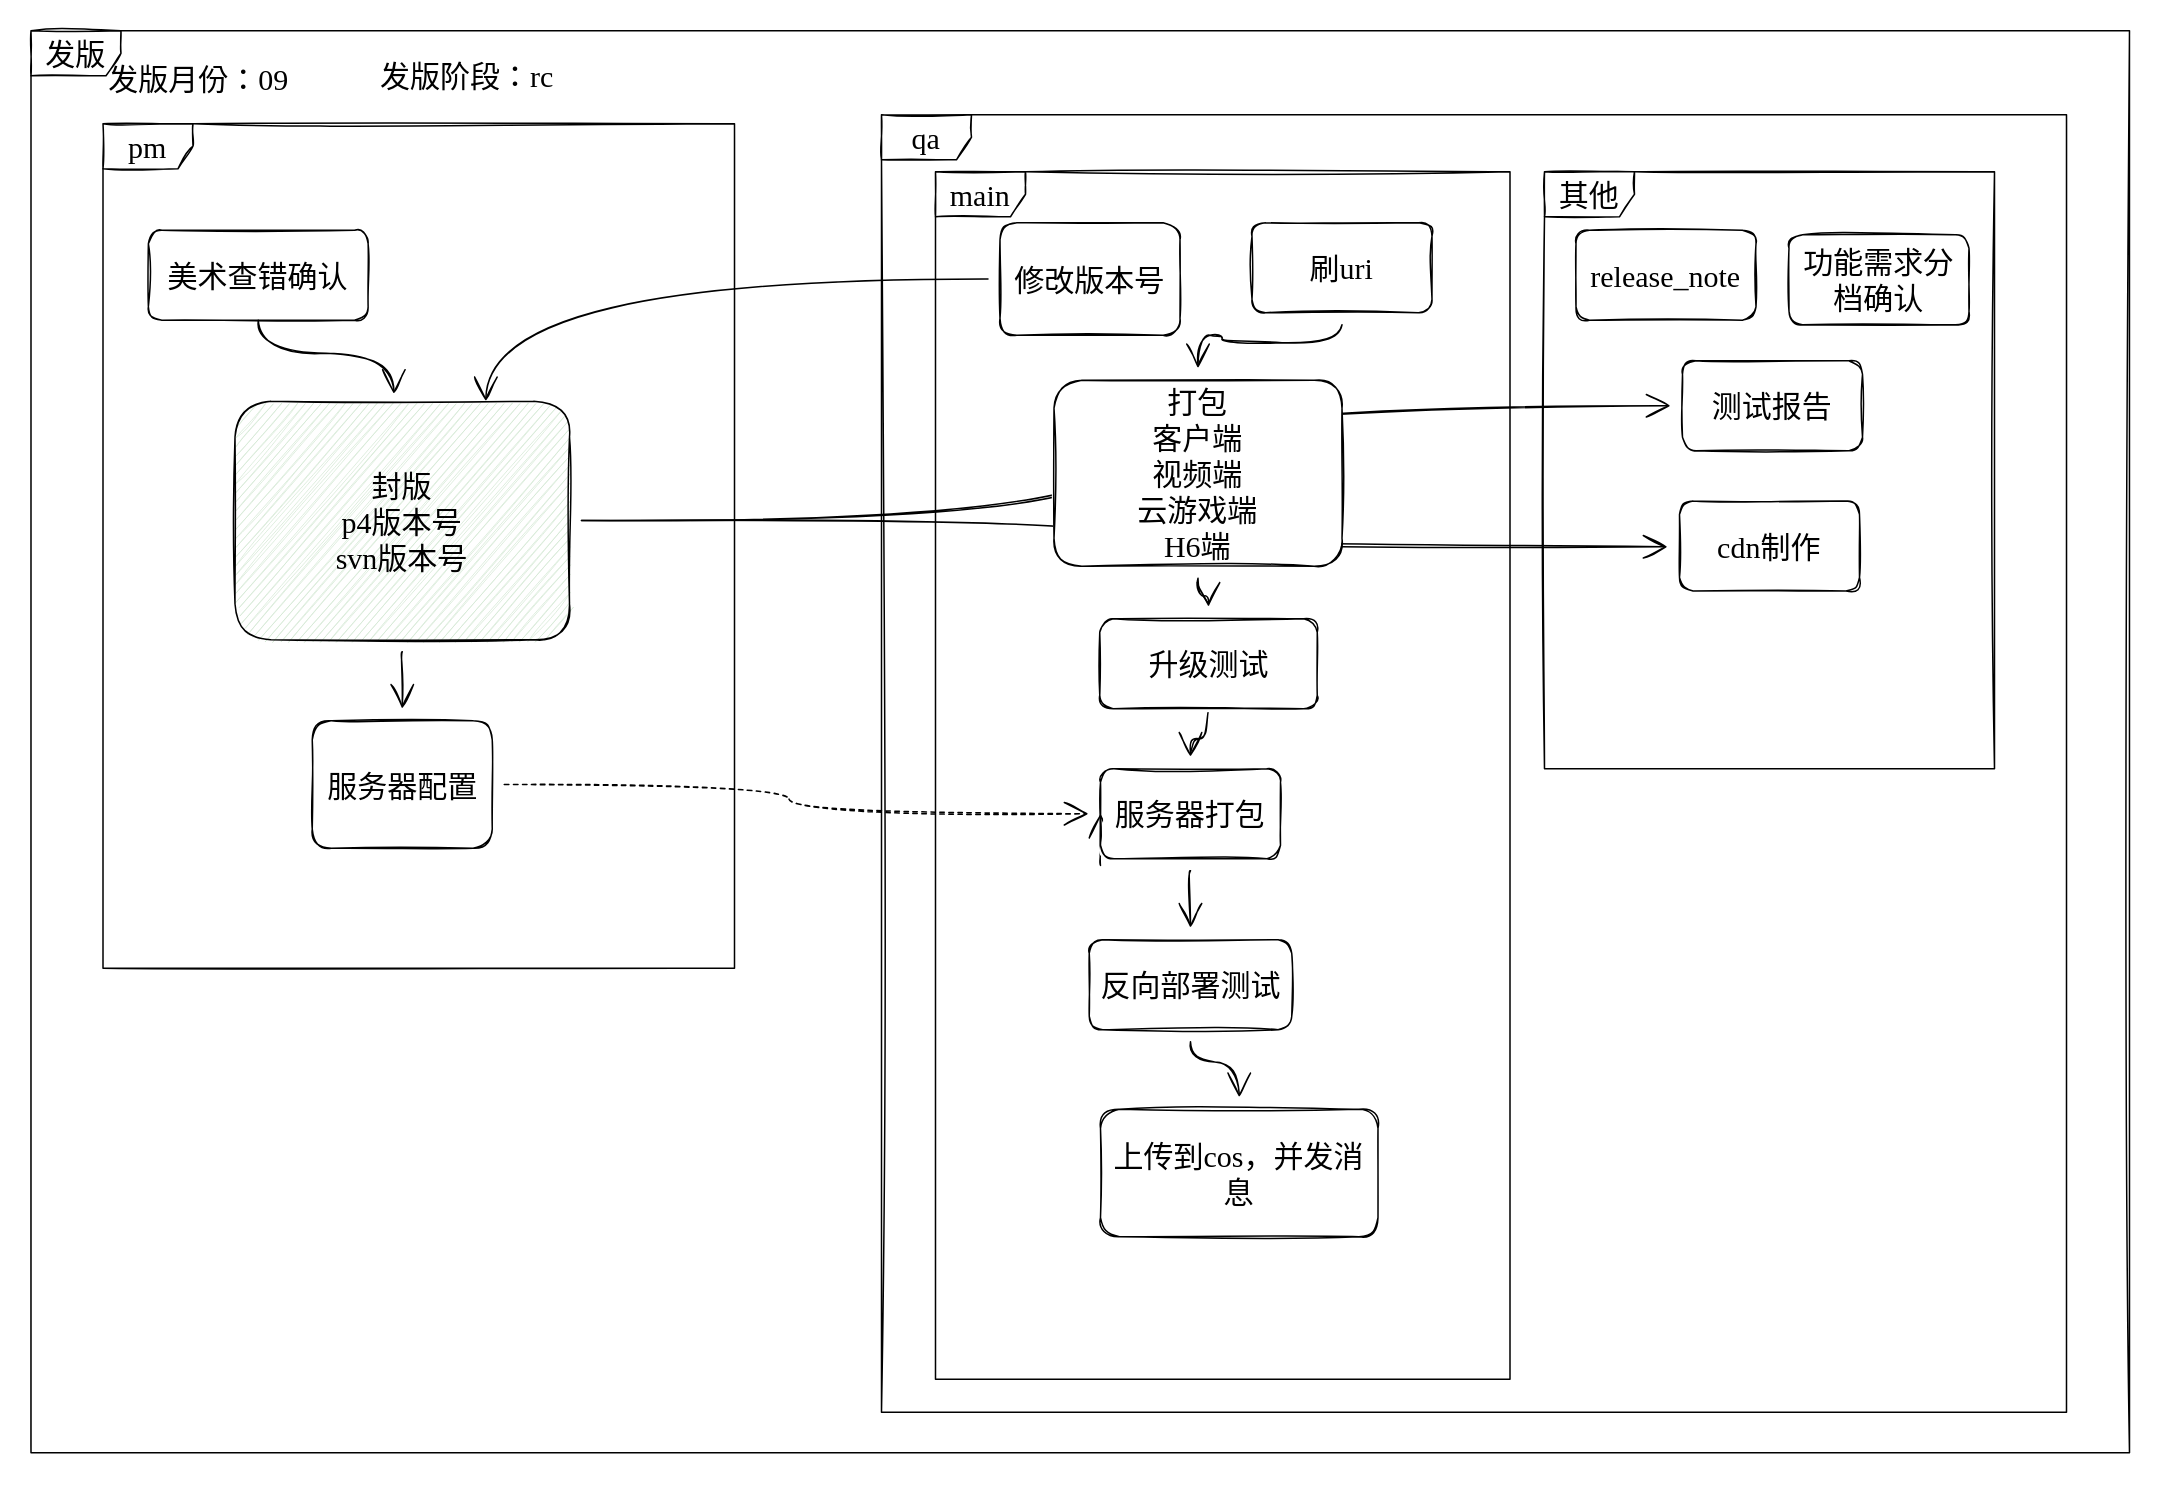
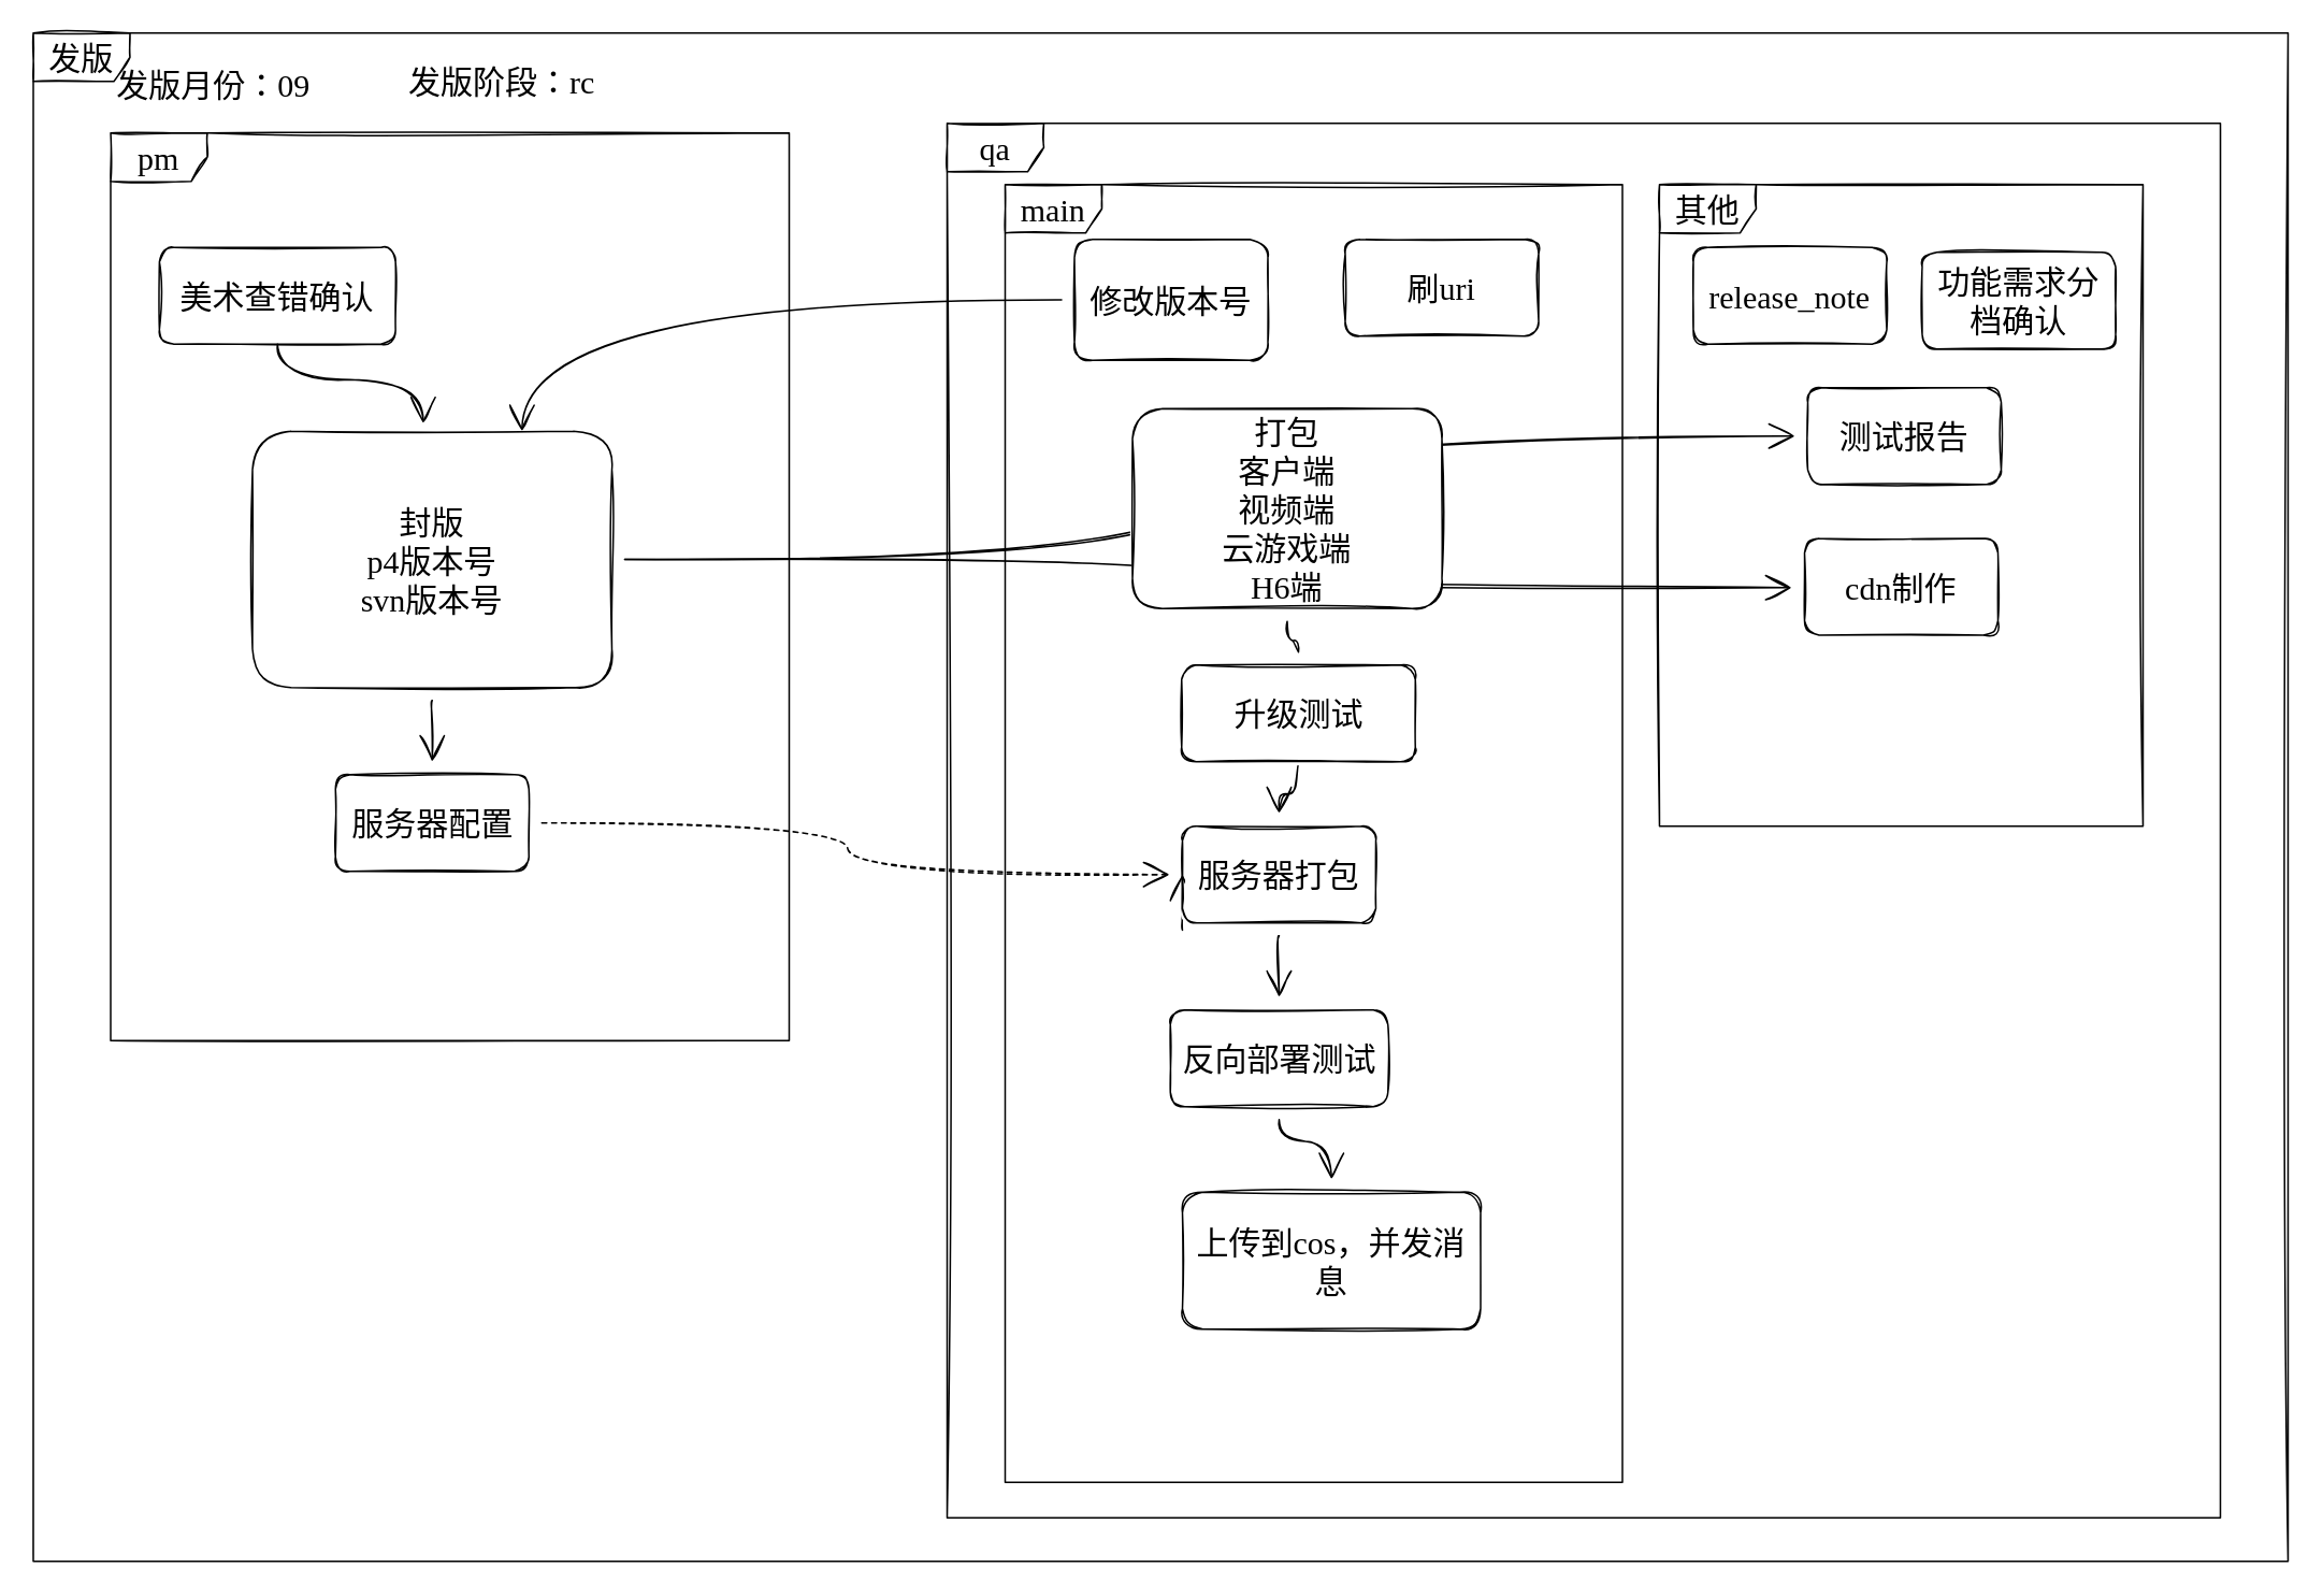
- <mxCell id="24" style="edgeStyle=orthogonalEdgeStyle;curved=1;rounded=0;sketch=1;hachureGap=4;orthogonalLoop=1;jettySize=auto;html=1;fontFamily=Architects Daughter;fontSource=https%3A%2F%2Ffonts.googleapis.com%2Fcss%3Ffamily%3DArchitects%2BDaughter;fontSize=16;endArrow=open;startSize=14;endSize=14;sourcePerimeterSpacing=8;targetPerimeterSpacing=8;" edge="1" parent="1" source="25" target="27"><mxGeometry relative="1" as="geometry" /></mxCell>
- <mxCell id="12" value="封版&lt;br&gt;p4版本号&lt;br&gt;svn版本号" style="rounded=1;whiteSpace=wrap;html=1;sketch=1;hachureGap=4;fontFamily=Architects Daughter;fontSource=https%3A%2F%2Ffonts.googleapis.com%2Fcss%3Ffamily%3DArchitects%2BDaughter;fontSize=20;fillColor=#d5e8d4;" vertex="1" parent="1"><mxGeometry x="156" y="267" width="223" height="159" as="geometry" /></mxCell>
+ <mxCell id="12" value="封版&lt;br&gt;p4版本号&lt;br&gt;svn版本号" style="rounded=1;whiteSpace=wrap;html=1;sketch=1;hachureGap=4;fontFamily=Architects Daughter;fontSource=https%3A%2F%2Ffonts.googleapis.com%2Fcss%3Ffamily%3DArchitects%2BDaughter;fontSize=20;" vertex="1" parent="1"><mxGeometry x="156" y="267" width="223" height="159" as="geometry" /></mxCell>
- <mxCell id="26" value="" style="edgeStyle=orthogonalEdgeStyle;curved=1;rounded=0;sketch=1;hachureGap=4;orthogonalLoop=1;jettySize=auto;html=1;fontFamily=Architects Daughter;fontSource=https%3A%2F%2Ffonts.googleapis.com%2Fcss%3Ffamily%3DArchitects%2BDaughter;fontSize=16;endArrow=open;startSize=14;endSize=14;sourcePerimeterSpacing=8;targetPerimeterSpacing=8;" edge="1" parent="1" source="27" target="29"><mxGeometry relative="1" as="geometry" /></mxCell>
+ <mxCell id="26" value="" style="edgeStyle=orthogonalEdgeStyle;curved=1;rounded=0;sketch=1;hachureGap=4;orthogonalLoop=1;jettySize=auto;html=1;fontFamily=Architects Daughter;fontSource=https%3A%2F%2Ffonts.googleapis.com%2Fcss%3Ffamily%3DArchitects%2BDaughter;fontSize=16;endArrow=none;startSize=14;endSize=14;sourcePerimeterSpacing=8;targetPerimeterSpacing=8;" edge="1" parent="1" source="27" target="29"><mxGeometry relative="1" as="geometry" /></mxCell>
- <mxCell id="15" value="服务器配置" style="rounded=1;whiteSpace=wrap;html=1;sketch=1;hachureGap=4;fontFamily=Architects Daughter;fontSource=https%3A%2F%2Ffonts.googleapis.com%2Fcss%3Ffamily%3DArchitects%2BDaughter;fontSize=20;" vertex="1" parent="1"><mxGeometry x="207.5" y="480" width="120" height="85" as="geometry" /></mxCell>
+ <mxCell id="15" value="服务器配置" style="rounded=1;whiteSpace=wrap;html=1;sketch=1;hachureGap=4;fontFamily=Architects Daughter;fontSource=https%3A%2F%2Ffonts.googleapis.com%2Fcss%3Ffamily%3DArchitects%2BDaughter;fontSize=20;" vertex="1" parent="1"><mxGeometry x="207.5" y="480" width="120" height="60" as="geometry" /></mxCell>
